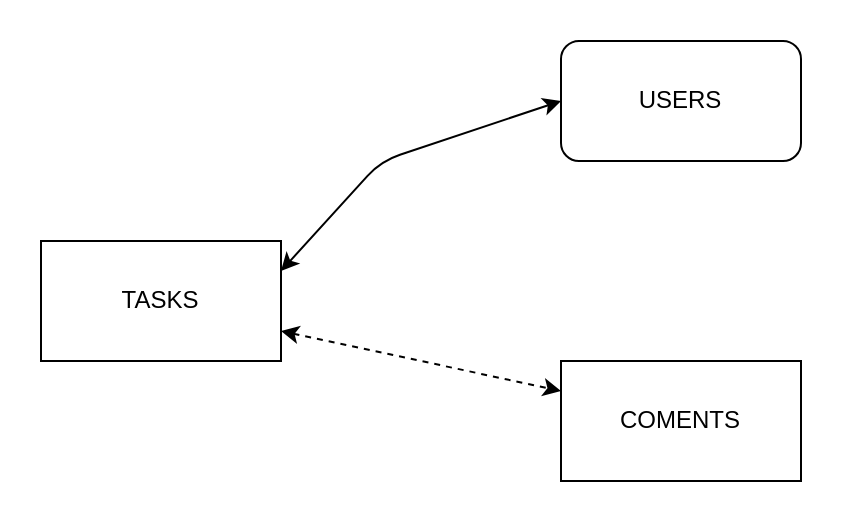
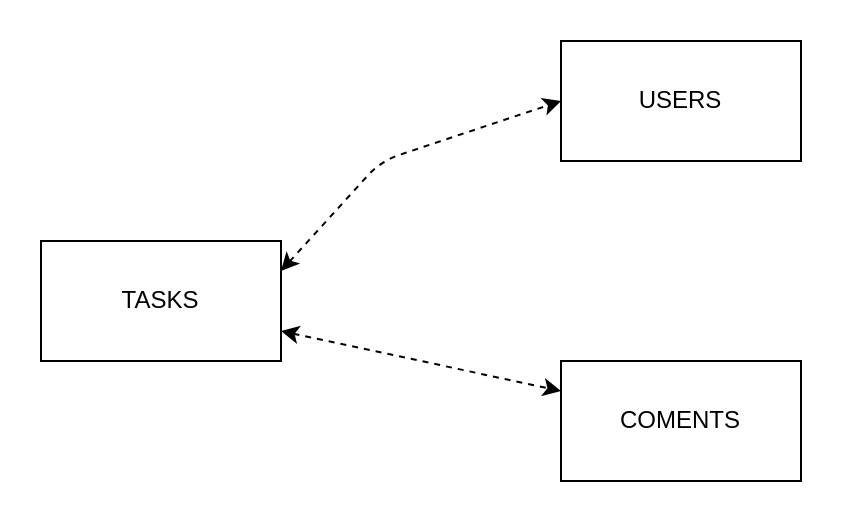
- <mxCell id="3" value="USERS" style="whiteSpace=wrap;html=1;rounded=1;" parent="1" vertex="1"><mxGeometry x="280" y="20" width="120" height="60" as="geometry" /></mxCell>
+ <mxCell id="3" value="USERS" style="rounded=0;whiteSpace=wrap;html=1;" parent="1" vertex="1"><mxGeometry x="280" y="20" width="120" height="60" as="geometry" /></mxCell>
- <mxCell id="5" value="" style="endArrow=classic;startArrow=classic;html=1;exitX=1;exitY=0.25;exitDx=0;exitDy=0;entryX=0;entryY=0.5;entryDx=0;entryDy=0;" parent="1" source="2" target="3" edge="1"><mxGeometry width="50" height="50" relative="1" as="geometry"><mxPoint x="250" y="120" as="sourcePoint" /><mxPoint x="300" y="70" as="targetPoint" /><Array as="points"><mxPoint x="190" y="80" /></Array></mxGeometry></mxCell>
+ <mxCell id="5" value="" style="endArrow=classic;startArrow=classic;html=1;exitX=1;exitY=0.25;exitDx=0;exitDy=0;entryX=0;entryY=0.5;entryDx=0;entryDy=0;dashed=1;" parent="1" source="2" target="3" edge="1"><mxGeometry width="50" height="50" relative="1" as="geometry"><mxPoint x="250" y="120" as="sourcePoint" /><mxPoint x="300" y="70" as="targetPoint" /><Array as="points"><mxPoint x="190" y="80" /></Array></mxGeometry></mxCell>
